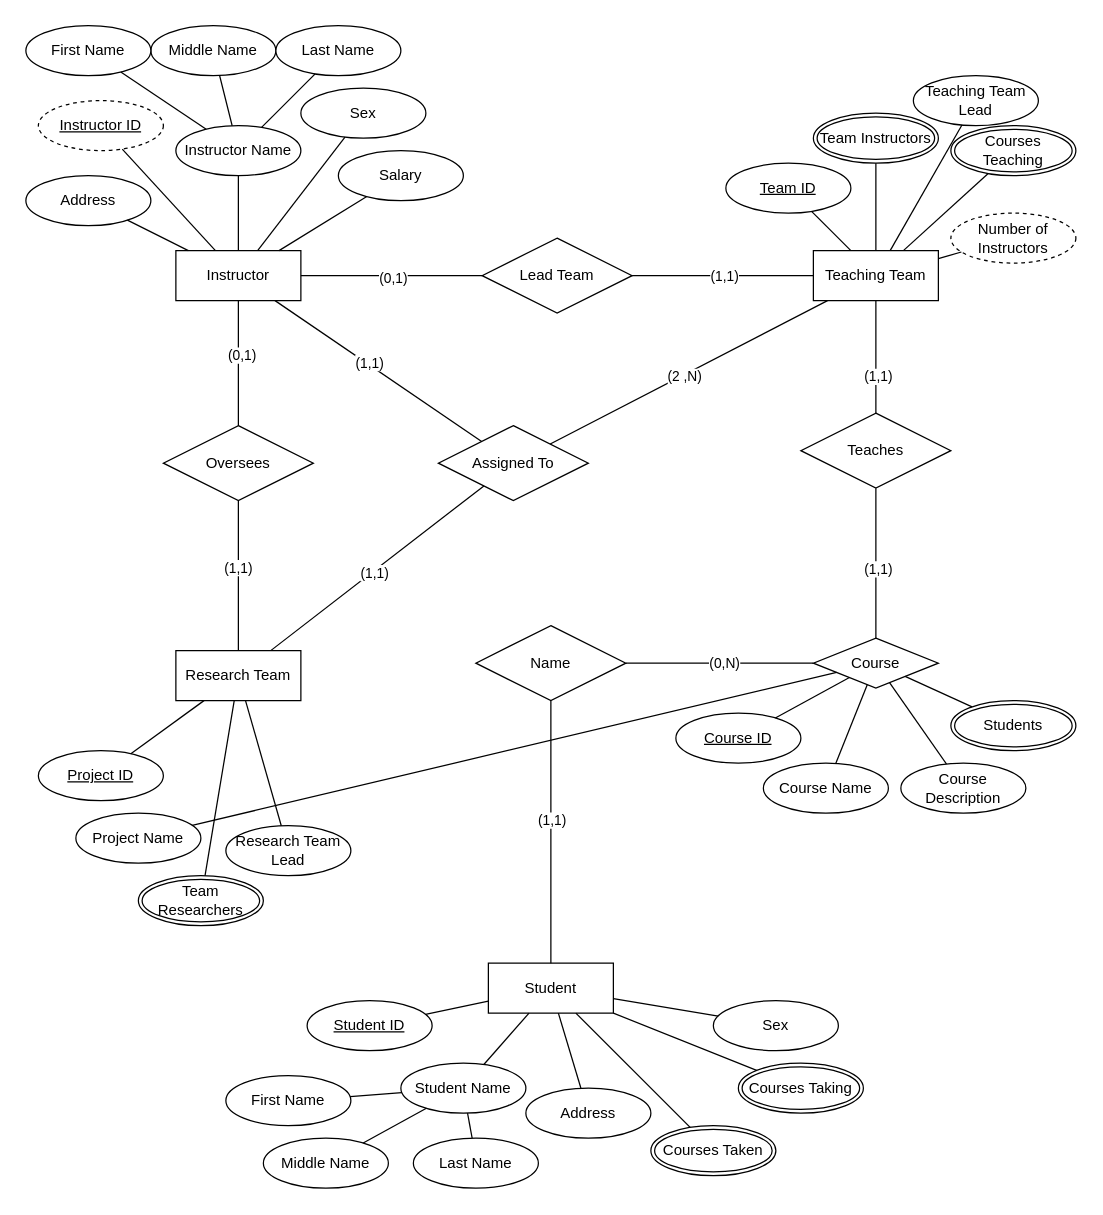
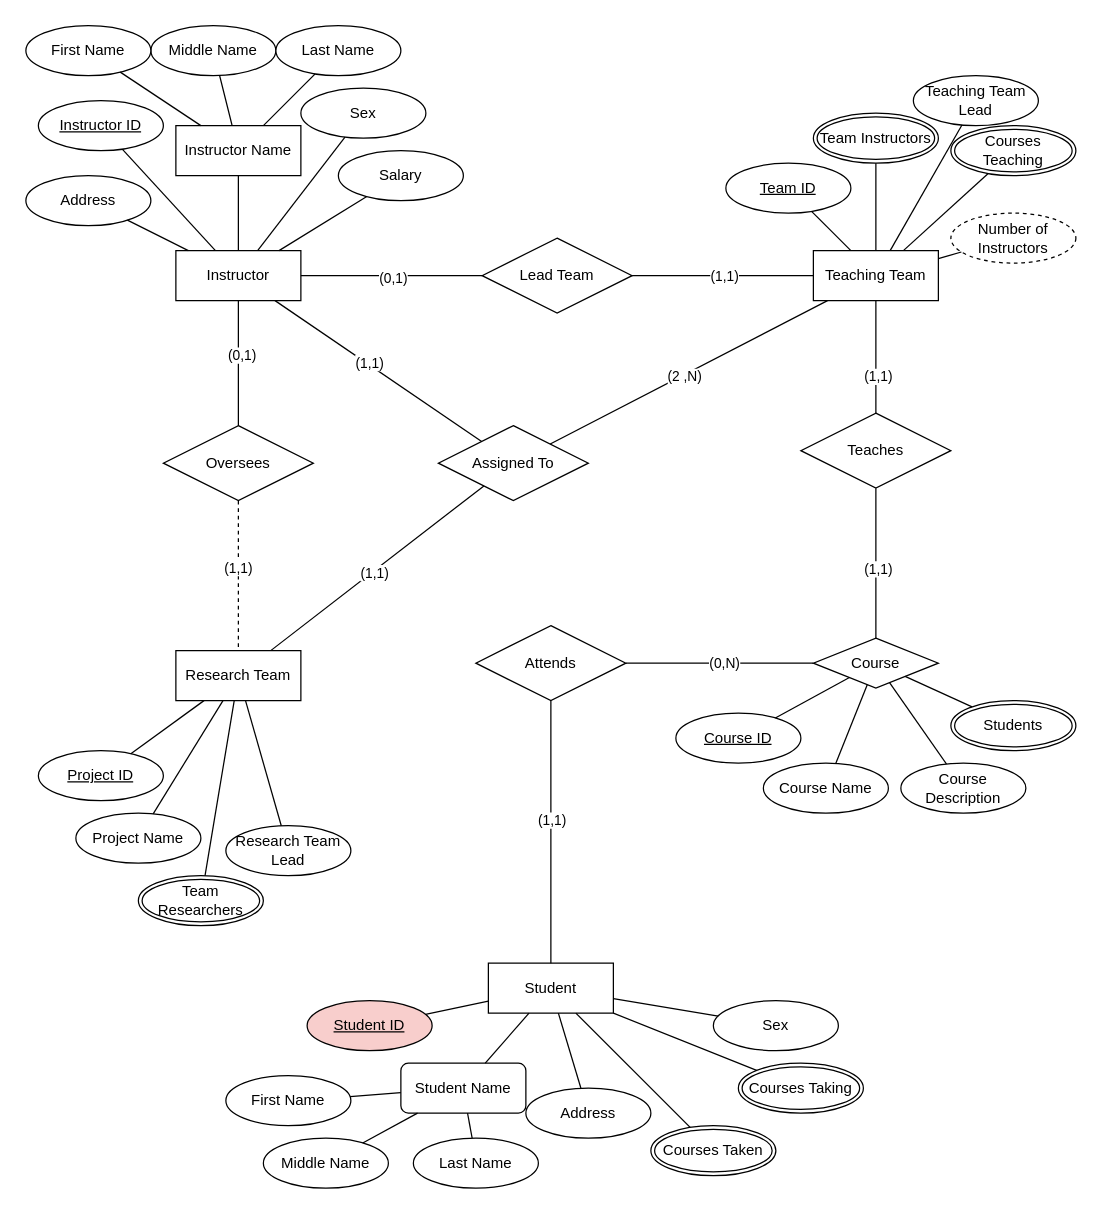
- <mxCell id="22" value="Instructor ID" style="ellipse;whiteSpace=wrap;html=1;align=center;fontStyle=4;dashed=1;" parent="1" vertex="1"><mxGeometry x="30" y="80" width="100" height="40" as="geometry" /></mxCell>
+ <mxCell id="22" value="Instructor ID" style="ellipse;whiteSpace=wrap;html=1;align=center;fontStyle=4;" parent="1" vertex="1"><mxGeometry x="30" y="80" width="100" height="40" as="geometry" /></mxCell>
- <mxCell id="23" value="Instructor Name" style="ellipse;whiteSpace=wrap;html=1;align=center;" parent="1" vertex="1"><mxGeometry x="140" y="100" width="100" height="40" as="geometry" /></mxCell>
+ <mxCell id="23" value="Instructor Name" style="whiteSpace=wrap;html=1;align=center;rounded=0;" parent="1" vertex="1"><mxGeometry x="140" y="100" width="100" height="40" as="geometry" /></mxCell>
- <mxCell id="83" value="" style="endArrow=none;html=1;rounded=0;" edge="1" parent="1" source="80" target="5"><mxGeometry relative="1" as="geometry"><mxPoint x="60" y="440" as="sourcePoint" /><mxPoint x="220" y="440" as="targetPoint" /></mxGeometry></mxCell>
+ <mxCell id="83" value="" style="endArrow=none;html=1;rounded=0;dashed=1;" edge="1" parent="1" source="80" target="5"><mxGeometry relative="1" as="geometry"><mxPoint x="60" y="440" as="sourcePoint" /><mxPoint x="220" y="440" as="targetPoint" /></mxGeometry></mxCell>
- <mxCell id="43" value="Name" style="shape=rhombus;perimeter=rhombusPerimeter;whiteSpace=wrap;html=1;align=center;" parent="1" vertex="1"><mxGeometry x="380" y="500" width="120" height="60" as="geometry" /></mxCell>
+ <mxCell id="43" value="Attends" style="shape=rhombus;perimeter=rhombusPerimeter;whiteSpace=wrap;html=1;align=center;" parent="1" vertex="1"><mxGeometry x="380" y="500" width="120" height="60" as="geometry" /></mxCell>
- <mxCell id="73" value="" style="endArrow=none;html=1;rounded=0;" edge="1" parent="1" source="72" target="6"><mxGeometry relative="1" as="geometry"><mxPoint x="170" y="600" as="sourcePoint" /><mxPoint x="330" y="600" as="targetPoint" /></mxGeometry></mxCell>
+ <mxCell id="73" value="" style="endArrow=none;html=1;rounded=0;" edge="1" parent="1" source="72" target="5"><mxGeometry relative="1" as="geometry"><mxPoint x="170" y="600" as="sourcePoint" /><mxPoint x="330" y="600" as="targetPoint" /></mxGeometry></mxCell>
- <mxCell id="59" value="Student ID" style="ellipse;whiteSpace=wrap;html=1;align=center;fontStyle=4;" vertex="1" parent="1"><mxGeometry x="245" y="800" width="100" height="40" as="geometry" /></mxCell>
+ <mxCell id="59" value="Student ID" style="ellipse;whiteSpace=wrap;html=1;align=center;fontStyle=4;fillColor=#f8cecc;" vertex="1" parent="1"><mxGeometry x="245" y="800" width="100" height="40" as="geometry" /></mxCell>
- <mxCell id="50" value="Student Name" style="ellipse;whiteSpace=wrap;html=1;align=center;" parent="1" vertex="1"><mxGeometry x="320" y="850" width="100" height="40" as="geometry" /></mxCell>
+ <mxCell id="50" value="Student Name" style="whiteSpace=wrap;html=1;align=center;rounded=1;" parent="1" vertex="1"><mxGeometry x="320" y="850" width="100" height="40" as="geometry" /></mxCell>
